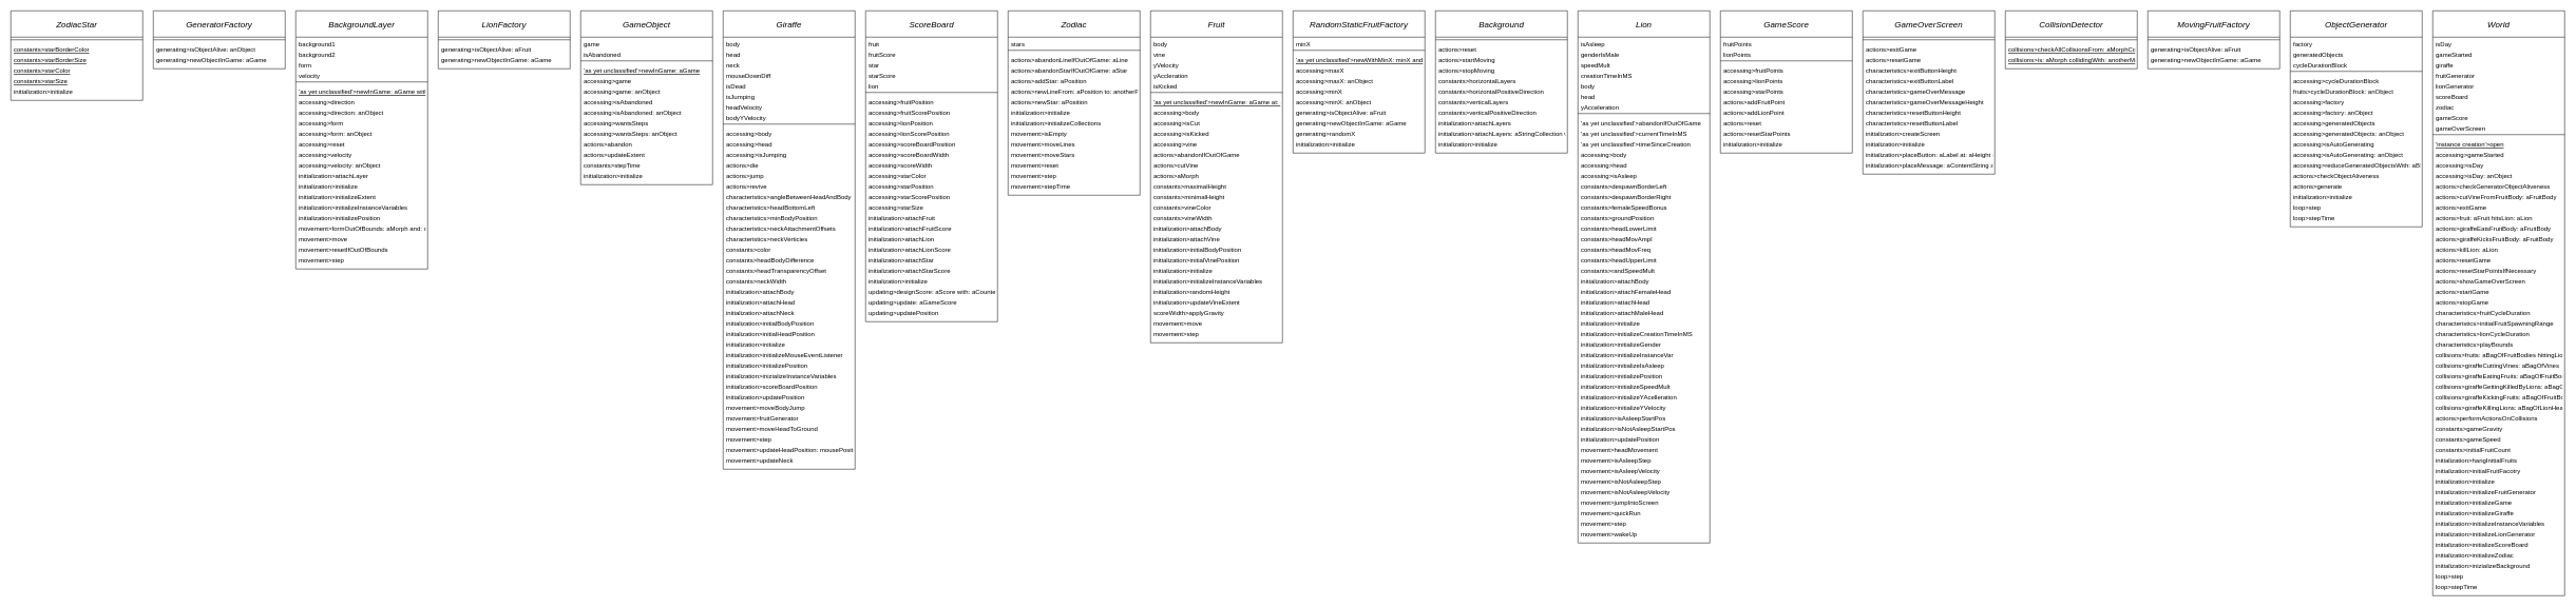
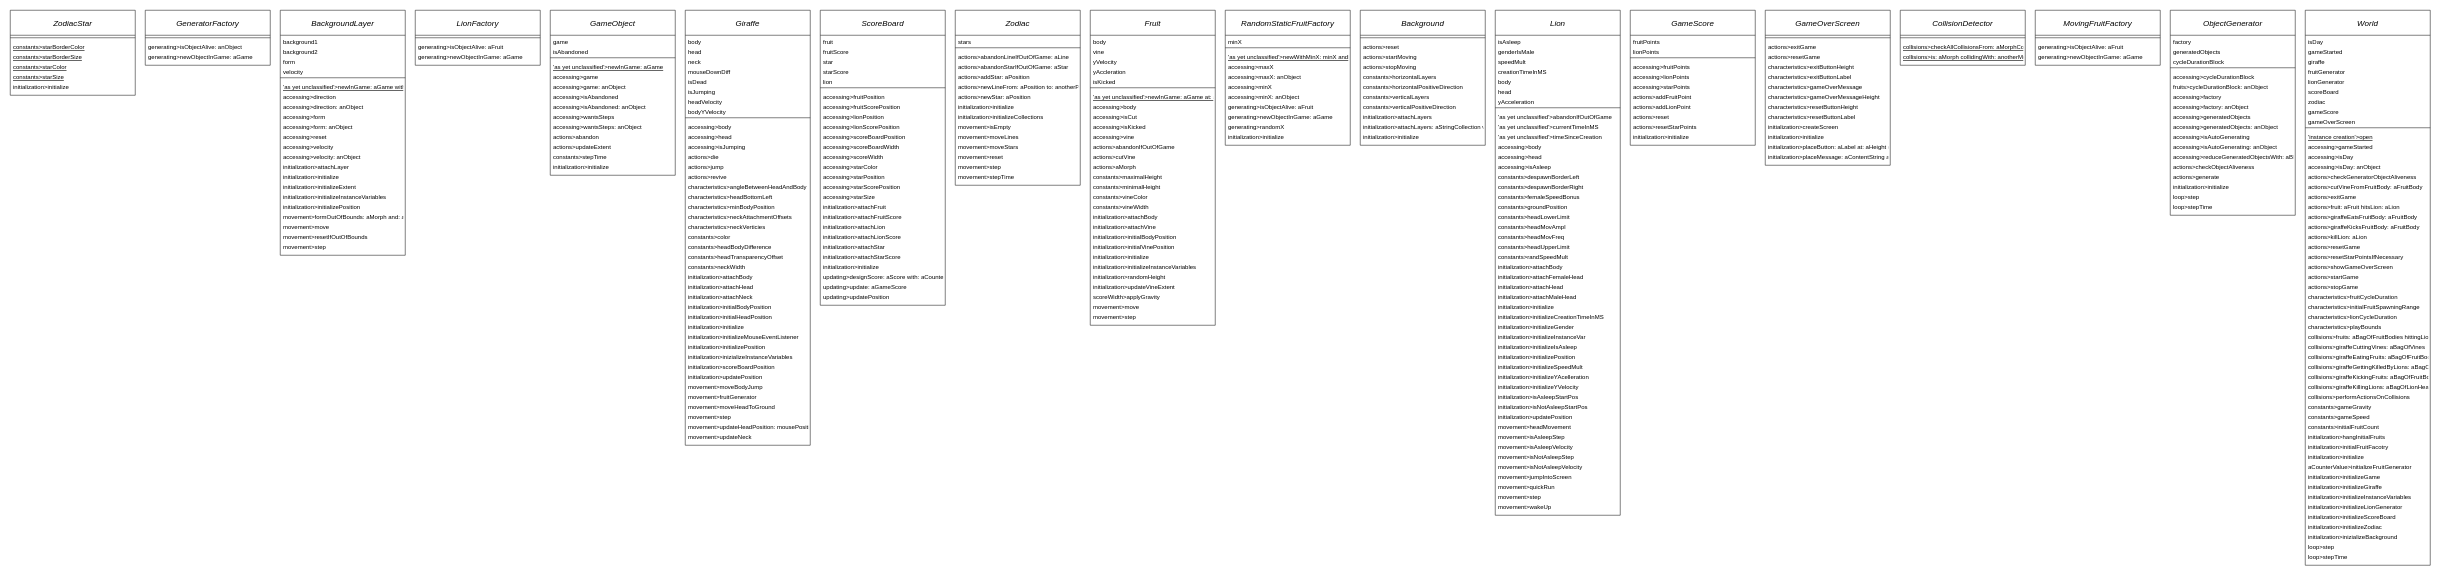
- <mxCell id="334" value="actions&gt;performActionsOnCollisions" style="text;align=left;verticalAlign=top;spacingLeft=4;spacingRight=4;overflow=hidden;rotatable=0;points=[[0,0.5],[1,0.5]];portConstraint=eastwest;rounded=0;shadow=0;html=0;" parent="297" vertex="1"><mxGeometry y="760" width="250" height="20" as="geometry" /></mxCell>
+ <mxCell id="334" value="collisions&gt;performActionsOnCollisions" style="text;align=left;verticalAlign=top;spacingLeft=4;spacingRight=4;overflow=hidden;rotatable=0;points=[[0,0.5],[1,0.5]];portConstraint=eastwest;rounded=0;shadow=0;html=0;" parent="297" vertex="1"><mxGeometry y="760" width="250" height="20" as="geometry" /></mxCell>
- <mxCell id="341" value="initialization&gt;initializeFruitGenerator" style="text;align=left;verticalAlign=top;spacingLeft=4;spacingRight=4;overflow=hidden;rotatable=0;points=[[0,0.5],[1,0.5]];portConstraint=eastwest;rounded=0;shadow=0;html=0;" parent="297" vertex="1"><mxGeometry y="900" width="250" height="20" as="geometry" /></mxCell>
+ <mxCell id="341" value="aCounterValue&gt;initializeFruitGenerator" style="text;align=left;verticalAlign=top;spacingLeft=4;spacingRight=4;overflow=hidden;rotatable=0;points=[[0,0.5],[1,0.5]];portConstraint=eastwest;rounded=0;shadow=0;html=0;" parent="297" vertex="1"><mxGeometry y="900" width="250" height="20" as="geometry" /></mxCell>
